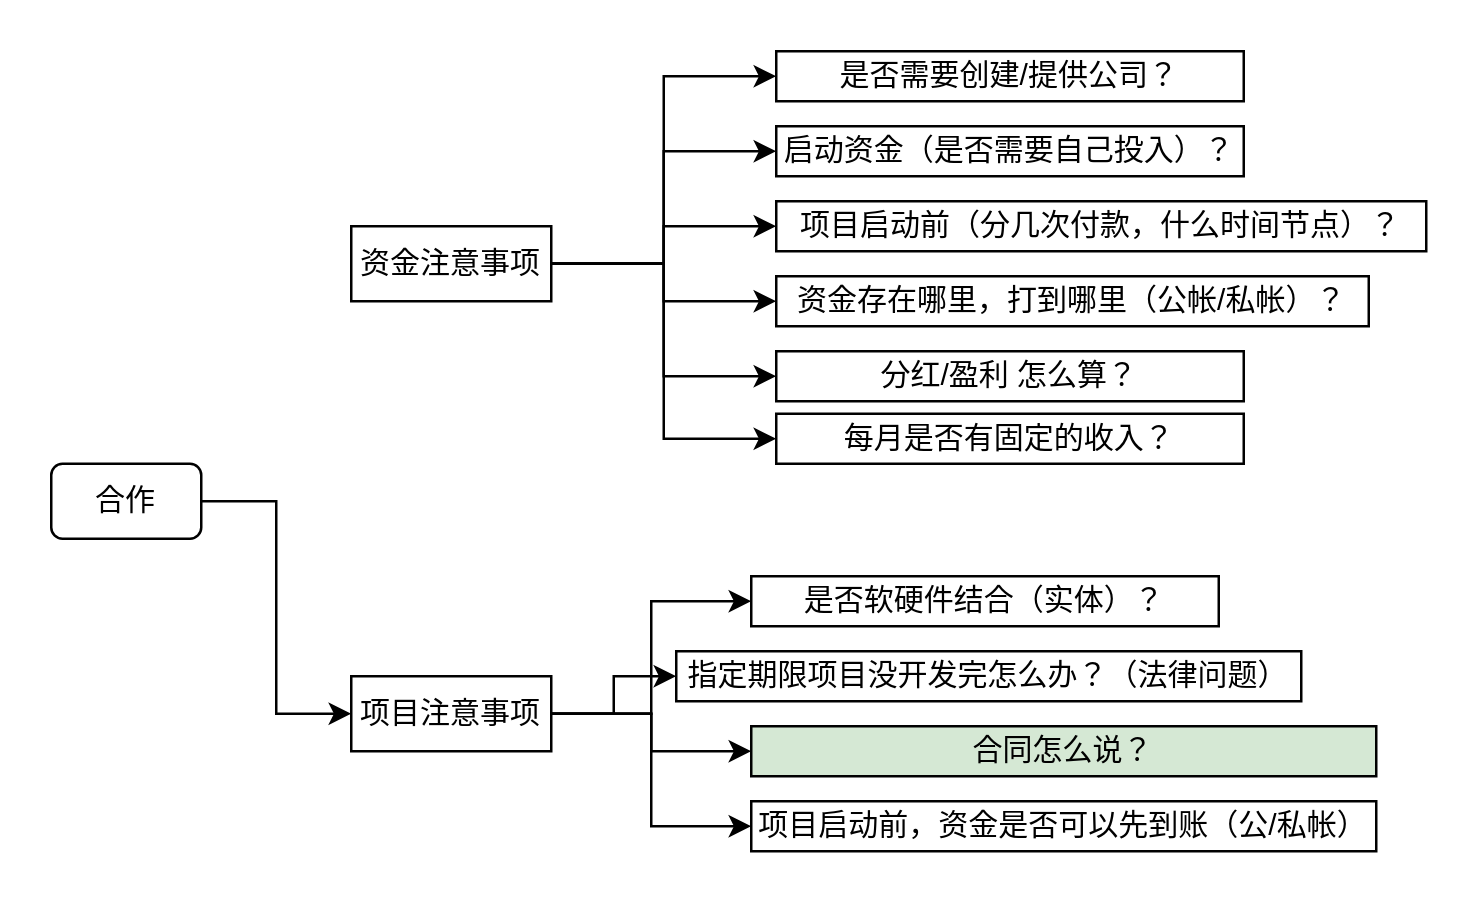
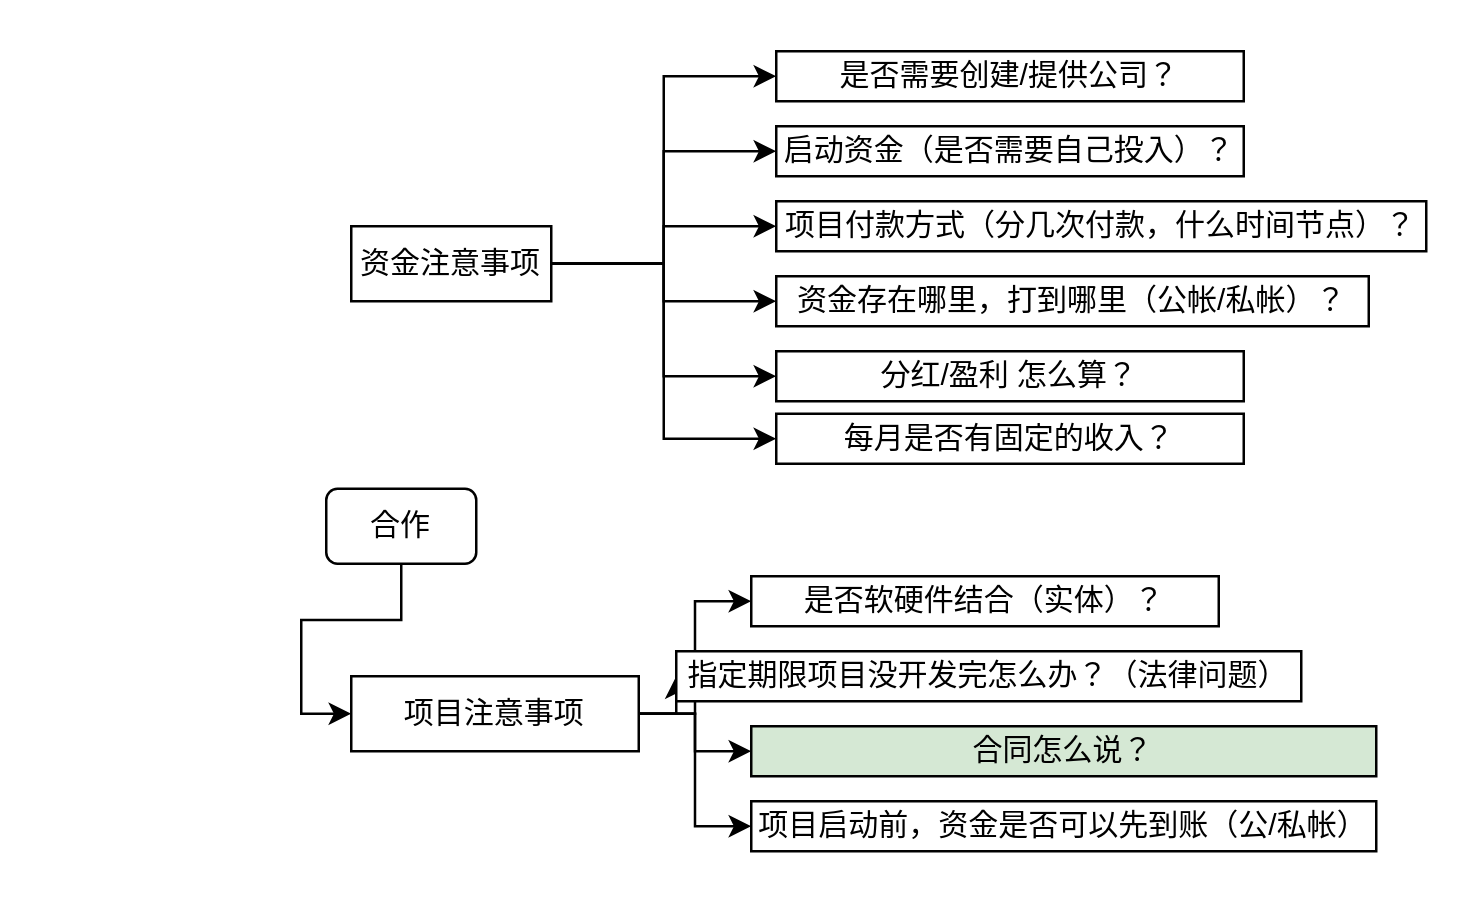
- <mxCell id="12" value="项目启动前（分几次付款，什么时间节点）？" style="rounded=0;whiteSpace=wrap;html=1;" vertex="1" parent="1"><mxGeometry x="310" y="80" width="260" height="20" as="geometry" /></mxCell>
+ <mxCell id="12" value="项目付款方式（分几次付款，什么时间节点）？" style="rounded=0;whiteSpace=wrap;html=1;" vertex="1" parent="1"><mxGeometry x="310" y="80" width="260" height="20" as="geometry" /></mxCell>
- <mxCell id="3" value="合作" style="rounded=1;whiteSpace=wrap;html=1;" vertex="1" parent="1"><mxGeometry x="20" y="185" width="60" height="30" as="geometry" /></mxCell>
+ <mxCell id="3" value="合作" style="rounded=1;whiteSpace=wrap;html=1;" vertex="1" parent="1"><mxGeometry x="130" y="195" width="60" height="30" as="geometry" /></mxCell>
- <mxCell id="20" value="项目注意事项" style="rounded=0;whiteSpace=wrap;html=1;" vertex="1" parent="1"><mxGeometry x="140" y="270" width="80" height="30" as="geometry" /></mxCell>
+ <mxCell id="20" value="项目注意事项" style="rounded=0;whiteSpace=wrap;html=1;" vertex="1" parent="1"><mxGeometry x="140" y="270" width="115" height="30" as="geometry" /></mxCell>
